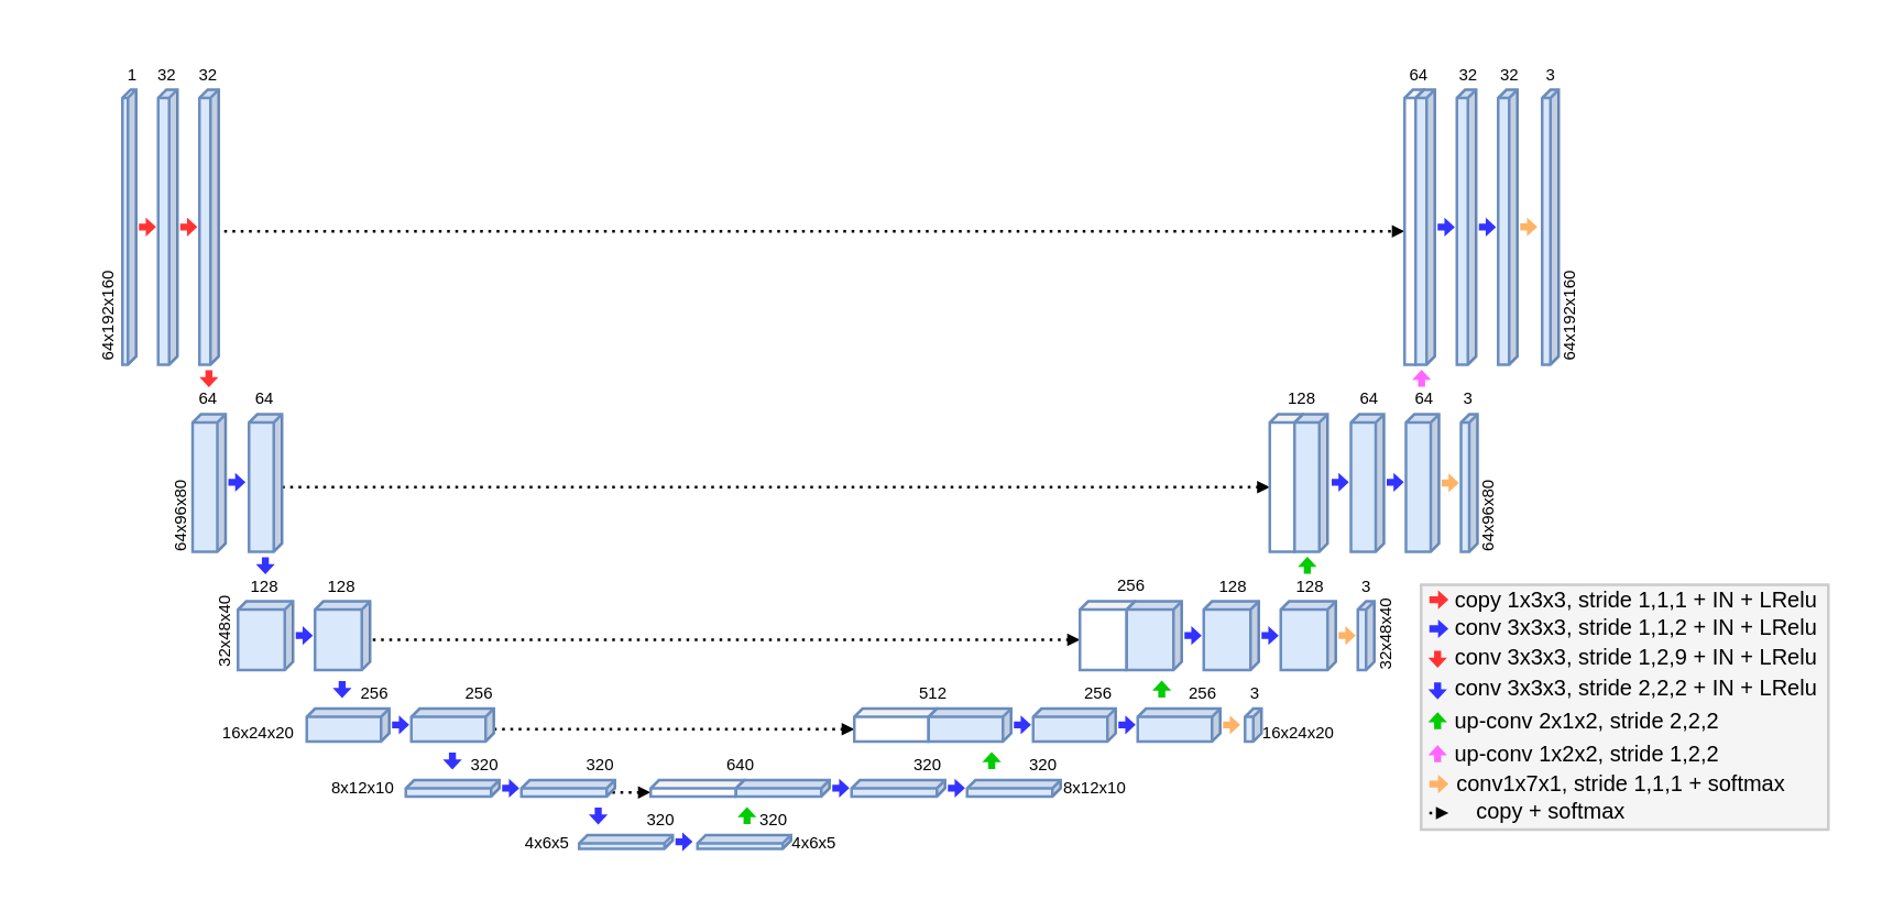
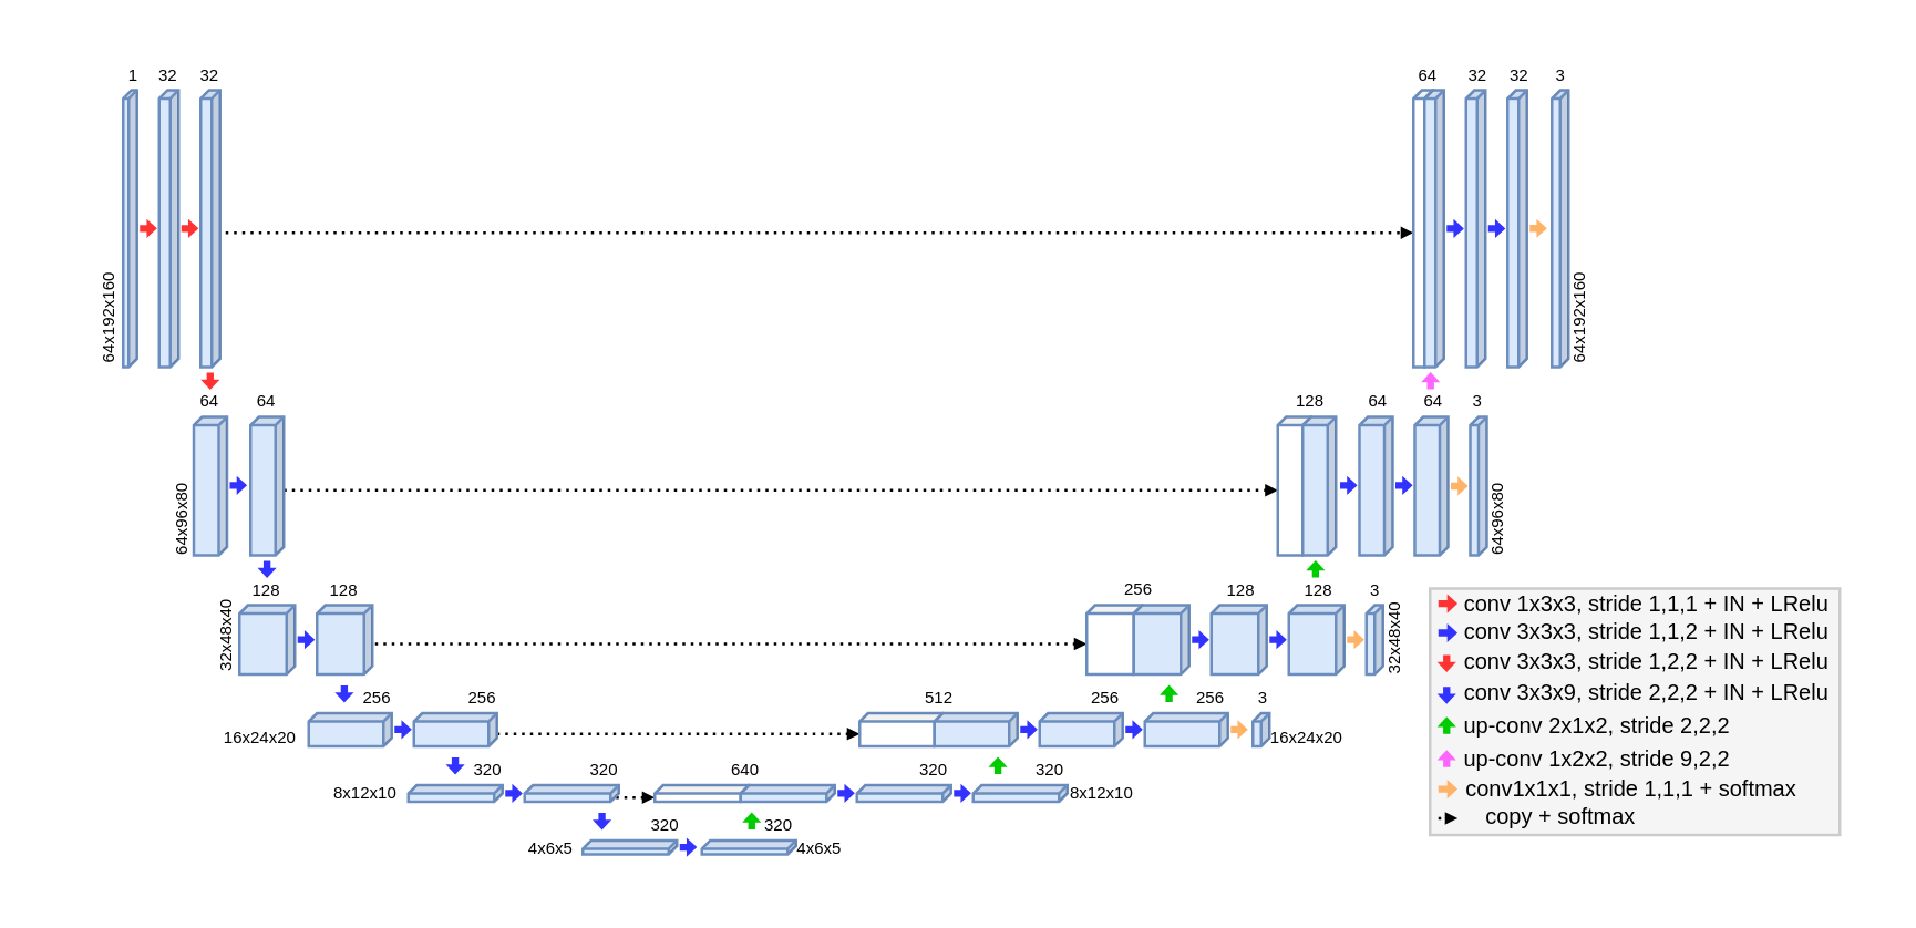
- <mxCell id="21" value="copy 1x3x3, stride 1,1,1 + IN + LRelu" style="text;align=center;verticalAlign=middle;resizable=0;points=[];autosize=1;strokeColor=none;fillColor=none;fontSize=8;spacing=2;fontColor=default;" vertex="1" parent="20"><mxGeometry x="0.002" width="151" height="23" as="geometry" /></mxCell>
+ <mxCell id="21" value="conv 1x3x3, stride 1,1,1 + IN + LRelu" style="text;align=center;verticalAlign=middle;resizable=0;points=[];autosize=1;strokeColor=none;fillColor=none;fontSize=8;spacing=2;fontColor=default;" vertex="1" parent="20"><mxGeometry x="0.002" width="151" height="23" as="geometry" /></mxCell>
- <mxCell id="12" value="conv 3x3x3, stride 1,2,9 + IN + LRelu" style="text;align=center;verticalAlign=middle;resizable=0;points=[];autosize=1;strokeColor=none;fillColor=none;fontSize=8;spacing=2;fontColor=default;" vertex="1" parent="11"><mxGeometry width="151" height="23" as="geometry" /></mxCell>
+ <mxCell id="12" value="conv 3x3x3, stride 1,2,2 + IN + LRelu" style="text;align=center;verticalAlign=middle;resizable=0;points=[];autosize=1;strokeColor=none;fillColor=none;fontSize=8;spacing=2;fontColor=default;" vertex="1" parent="11"><mxGeometry width="151" height="23" as="geometry" /></mxCell>
- <mxCell id="18" value="conv 3x3x3, stride 2,2,2 + IN + LRelu" style="text;align=center;verticalAlign=middle;resizable=0;points=[];autosize=1;strokeColor=none;fillColor=none;fontSize=8;spacing=2;fontColor=default;" vertex="1" parent="17"><mxGeometry width="151" height="23" as="geometry" /></mxCell>
+ <mxCell id="18" value="conv 3x3x9, stride 2,2,2 + IN + LRelu" style="text;align=center;verticalAlign=middle;resizable=0;points=[];autosize=1;strokeColor=none;fillColor=none;fontSize=8;spacing=2;fontColor=default;" vertex="1" parent="17"><mxGeometry width="151" height="23" as="geometry" /></mxCell>
- <mxCell id="5" value=" up-conv 1x2x2, stride 1,2,2" style="text;align=center;verticalAlign=middle;resizable=0;points=[];autosize=1;strokeColor=none;fillColor=none;fontSize=8;spacing=2;fontColor=default;" vertex="1" parent="4"><mxGeometry x="-2" width="117" height="23" as="geometry" /></mxCell>
+ <mxCell id="5" value=" up-conv 1x2x2, stride 9,2,2" style="text;align=center;verticalAlign=middle;resizable=0;points=[];autosize=1;strokeColor=none;fillColor=none;fontSize=8;spacing=2;fontColor=default;" vertex="1" parent="4"><mxGeometry x="-2" width="117" height="23" as="geometry" /></mxCell>
- <mxCell id="9" value="conv1x7x1, stride 1,1,1 + softmax" style="text;align=center;verticalAlign=middle;resizable=0;points=[];autosize=1;strokeColor=none;fillColor=none;fontSize=8;spacing=2;fontColor=default;" vertex="1" parent="7"><mxGeometry x="2.0" y="-1" width="138" height="23" as="geometry" /></mxCell>
+ <mxCell id="9" value="conv1x1x1, stride 1,1,1 + softmax" style="text;align=center;verticalAlign=middle;resizable=0;points=[];autosize=1;strokeColor=none;fillColor=none;fontSize=8;spacing=2;fontColor=default;" vertex="1" parent="7"><mxGeometry x="2.0" y="-1" width="138" height="23" as="geometry" /></mxCell>
